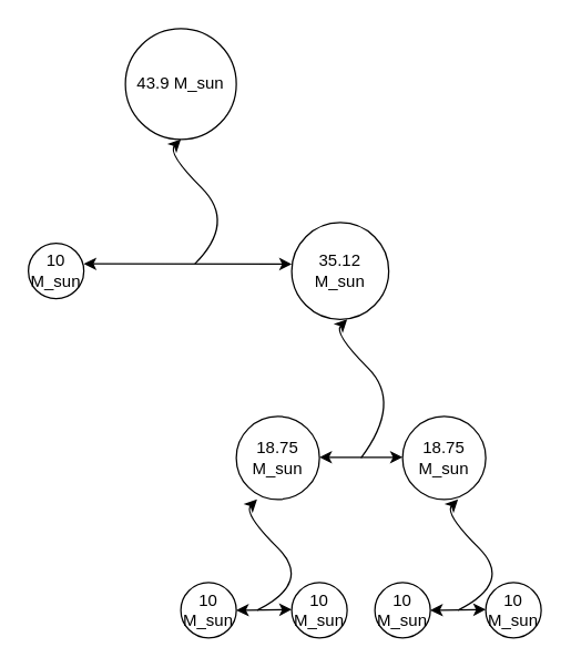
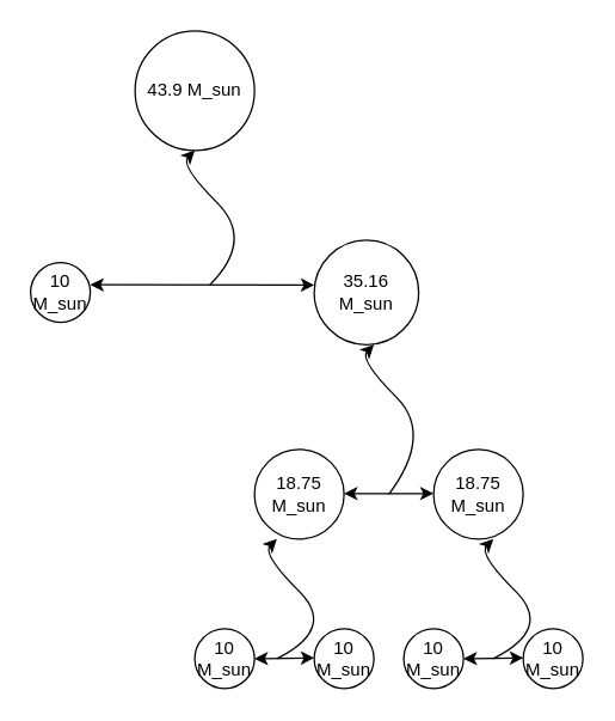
- <mxCell id="4" value="&lt;span&gt;35.12 M_sun&lt;/span&gt;" style="ellipse;whiteSpace=wrap;html=1;aspect=fixed;" vertex="1" parent="1"><mxGeometry x="210" y="160" width="70" height="70" as="geometry" /></mxCell>
+ <mxCell id="4" value="&lt;span&gt;35.16 M_sun&lt;/span&gt;" style="ellipse;whiteSpace=wrap;html=1;aspect=fixed;" vertex="1" parent="1"><mxGeometry x="210" y="160" width="70" height="70" as="geometry" /></mxCell>
